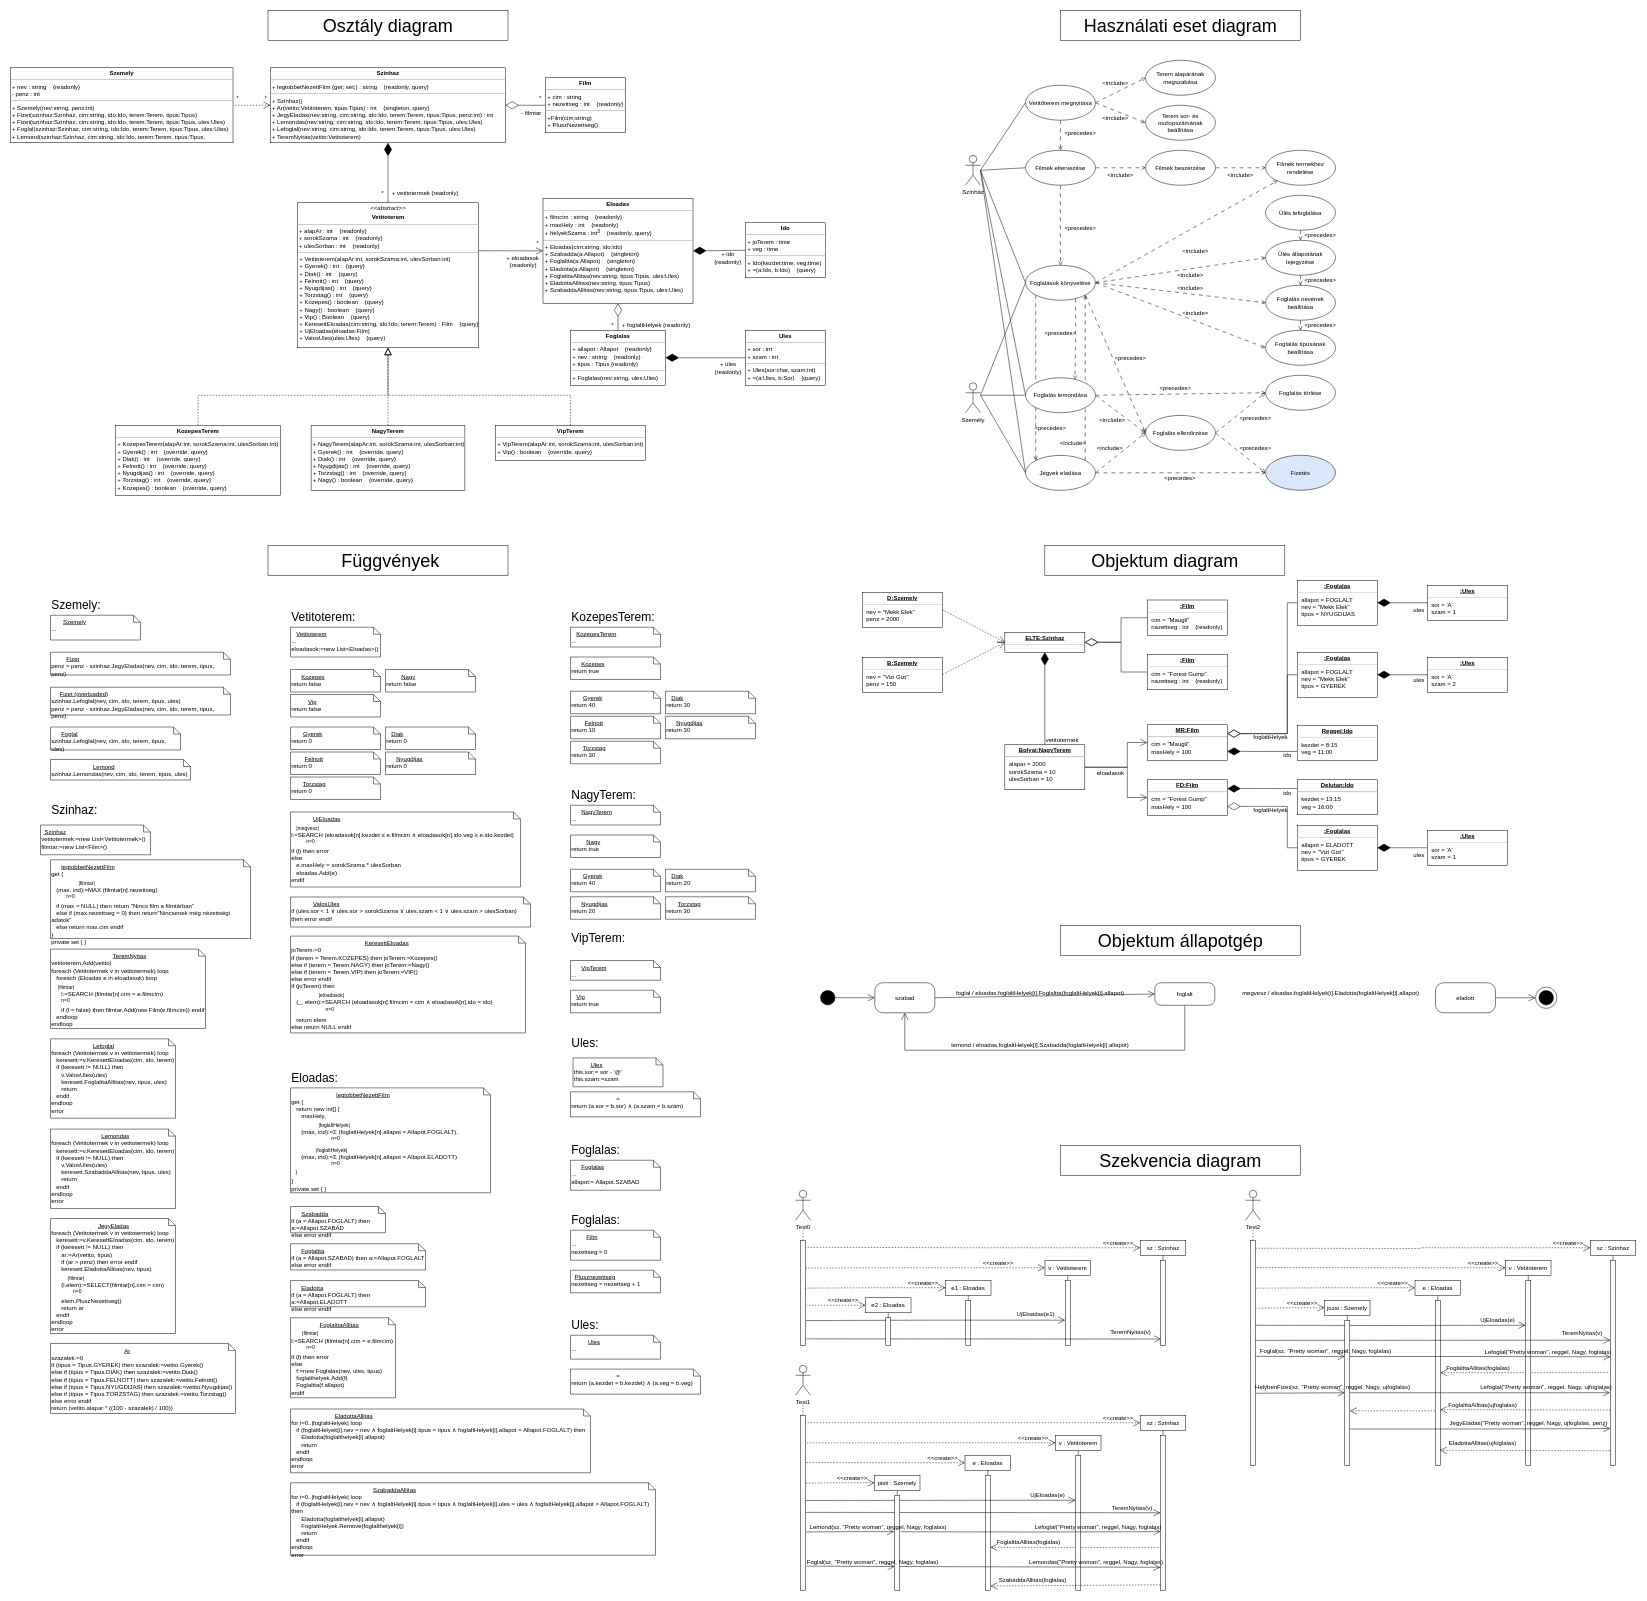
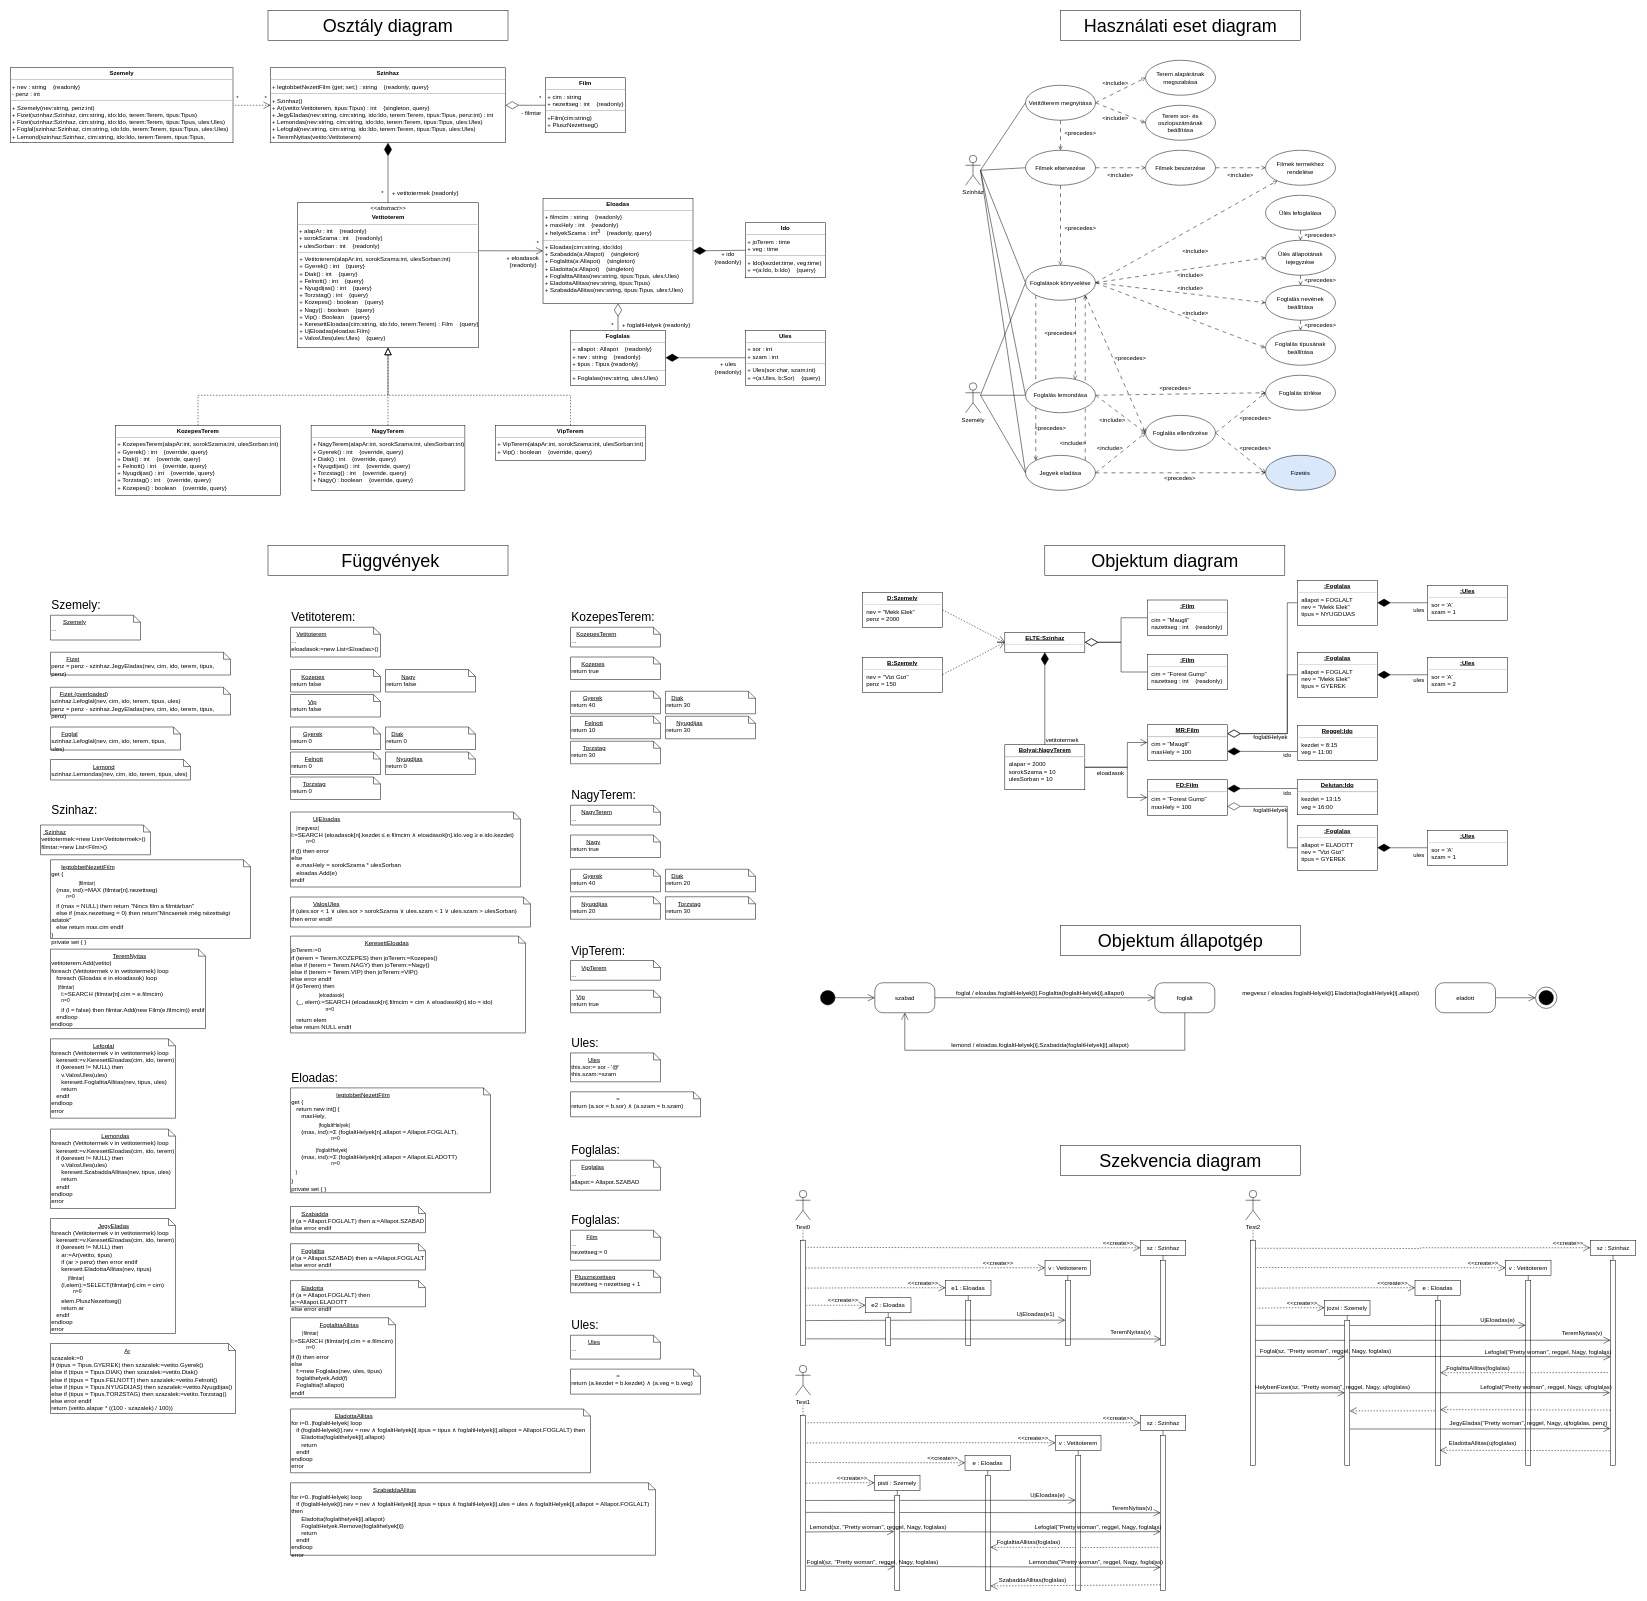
- <mxCell id="213" value="VipTerem:" style="text;html=1;align=left;verticalAlign=middle;resizable=0;points=[];autosize=1;strokeColor=none;fillColor=none;fontSize=24;" parent="1" vertex="1"><mxGeometry x="1140" y="1855.5" width="130" height="40" as="geometry" /></mxCell>
+ <mxCell id="213" value="VipTerem:" style="text;html=1;align=left;verticalAlign=middle;resizable=0;points=[];autosize=1;strokeColor=none;fillColor=none;fontSize=24;" parent="1" vertex="1"><mxGeometry x="1140" y="1880.5" width="130" height="40" as="geometry" /></mxCell>
- <mxCell id="138" value="foglalt" style="rounded=1;whiteSpace=wrap;html=1;arcSize=27;" parent="1" vertex="1"><mxGeometry x="2308.63" y="1965" width="120" height="45" as="geometry" /></mxCell>
+ <mxCell id="138" value="foglalt" style="rounded=1;whiteSpace=wrap;html=1;arcSize=27;" parent="1" vertex="1"><mxGeometry x="2308.63" y="1965" width="120" height="60" as="geometry" /></mxCell>
- <mxCell id="215" value="&lt;div&gt;&lt;span style=&quot;white-space: pre;&quot;&gt; &lt;/span&gt;&lt;span style=&quot;white-space: pre;&quot;&gt; &lt;/span&gt;&amp;nbsp;&amp;nbsp;&amp;nbsp;&amp;nbsp;&amp;nbsp;&amp;nbsp;&amp;nbsp; &lt;u&gt;Ules&lt;br&gt;&lt;/u&gt;&lt;/div&gt;&lt;div&gt;this.sor:= sor - '@'&lt;/div&gt;&lt;div&gt;this.szam:=szam&lt;br&gt;&lt;/div&gt;" style="shape=note;size=14;whiteSpace=wrap;html=1;verticalAlign=top;align=left;" parent="1" vertex="1"><mxGeometry x="1145" y="2115.32" width="180" height="57.75" as="geometry" /></mxCell>
+ <mxCell id="215" value="&lt;div&gt;&lt;span style=&quot;white-space: pre;&quot;&gt; &lt;/span&gt;&lt;span style=&quot;white-space: pre;&quot;&gt; &lt;/span&gt;&amp;nbsp;&amp;nbsp;&amp;nbsp;&amp;nbsp;&amp;nbsp;&amp;nbsp;&amp;nbsp; &lt;u&gt;Ules&lt;br&gt;&lt;/u&gt;&lt;/div&gt;&lt;div&gt;this.sor:= sor - '@'&lt;/div&gt;&lt;div&gt;this.szam:=szam&lt;br&gt;&lt;/div&gt;" style="shape=note;size=14;whiteSpace=wrap;html=1;verticalAlign=top;align=left;" parent="1" vertex="1"><mxGeometry x="1140" y="2105.32" width="180" height="57.75" as="geometry" /></mxCell>
- <mxCell id="177" value="&lt;div&gt;&lt;span style=&quot;white-space: pre;&quot;&gt; &lt;span style=&quot;white-space: pre;&quot;&gt; &lt;/span&gt;&lt;span style=&quot;white-space: pre;&quot;&gt; &lt;/span&gt;&lt;span style=&quot;white-space: pre;&quot;&gt;   &lt;/span&gt;&lt;/span&gt;&lt;u&gt;Szabadda&lt;br&gt;&lt;/u&gt;&lt;/div&gt;&lt;div&gt;if (a = Allapot.FOGLALT) then a:=Allapot.SZABAD&lt;/div&gt;&lt;div&gt;else error endif&lt;br&gt;&lt;/div&gt;" style="shape=note;size=14;whiteSpace=wrap;html=1;verticalAlign=top;align=left;" parent="1" vertex="1"><mxGeometry x="580" y="2412.5" width="190" height="52.5" as="geometry" /></mxCell>
+ <mxCell id="177" value="&lt;div&gt;&lt;span style=&quot;white-space: pre;&quot;&gt; &lt;span style=&quot;white-space: pre;&quot;&gt; &lt;/span&gt;&lt;span style=&quot;white-space: pre;&quot;&gt; &lt;/span&gt;&lt;span style=&quot;white-space: pre;&quot;&gt;   &lt;/span&gt;&lt;/span&gt;&lt;u&gt;Szabadda&lt;br&gt;&lt;/u&gt;&lt;/div&gt;&lt;div&gt;if (a = Allapot.FOGLALT) then a:=Allapot.SZABAD&lt;/div&gt;&lt;div&gt;else error endif&lt;br&gt;&lt;/div&gt;" style="shape=note;size=14;whiteSpace=wrap;html=1;verticalAlign=top;align=left;" parent="1" vertex="1"><mxGeometry x="580" y="2412.5" width="270" height="52.5" as="geometry" /></mxCell>
- <mxCell id="290" value="FoglalttaAllitas(ujfoglalas)" style="text;html=1;align=center;verticalAlign=middle;resizable=0;points=[];autosize=1;strokeColor=none;fillColor=none;" vertex="1" parent="1"><mxGeometry x="2889.13" y="2795" width="150" height="30" as="geometry" /></mxCell>
